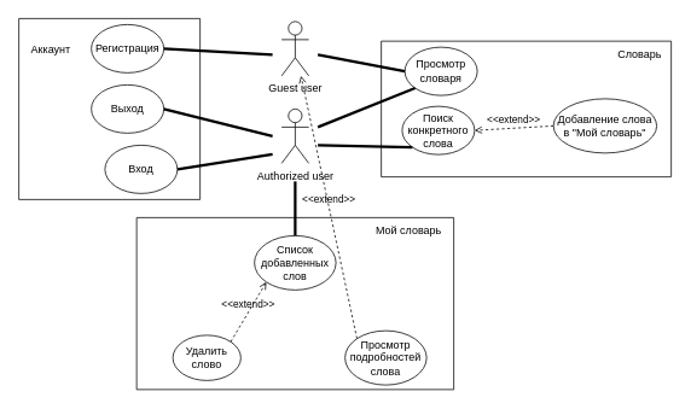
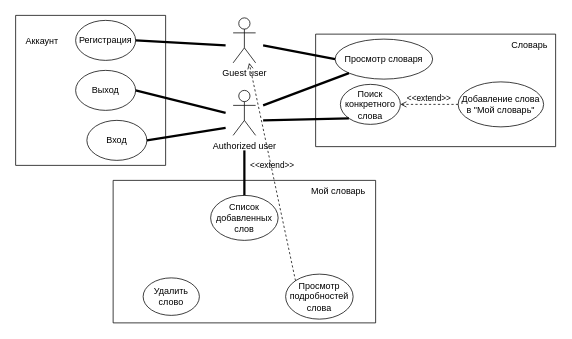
- <mxCell id="11" value="Просмотр словаря" style="ellipse;whiteSpace=wrap;html=1;" vertex="1" parent="9"><mxGeometry x="26" y="6.66" width="80" height="53.33" as="geometry" /></mxCell>
+ <mxCell id="11" value="Просмотр словаря" style="ellipse;whiteSpace=wrap;html=1;" vertex="1" parent="9"><mxGeometry x="26" y="6.66" width="130" height="53.33" as="geometry" /></mxCell>
- <mxCell id="12" value="Поиск конкретного слова" style="ellipse;whiteSpace=wrap;html=1;" vertex="1" parent="9"><mxGeometry x="23" y="72" width="80" height="53.33" as="geometry" /></mxCell>
+ <mxCell id="12" value="Поиск конкретного слова" style="ellipse;whiteSpace=wrap;html=1;" vertex="1" parent="9"><mxGeometry x="33" y="67" width="80" height="53.33" as="geometry" /></mxCell>
- <mxCell id="20" value="&amp;lt;&amp;lt;extend&amp;gt;&amp;gt;" style="html=1;verticalAlign=bottom;labelBackgroundColor=none;endArrow=open;endFill=0;dashed=1;rounded=0;exitX=1;exitY=0;exitDx=0;exitDy=0;entryX=0;entryY=1;entryDx=0;entryDy=0;" edge="1" parent="15" source="18" target="17"><mxGeometry width="160" relative="1" as="geometry"><mxPoint x="100" y="-50" as="sourcePoint" /><mxPoint x="260" y="-50" as="targetPoint" /></mxGeometry></mxCell>
